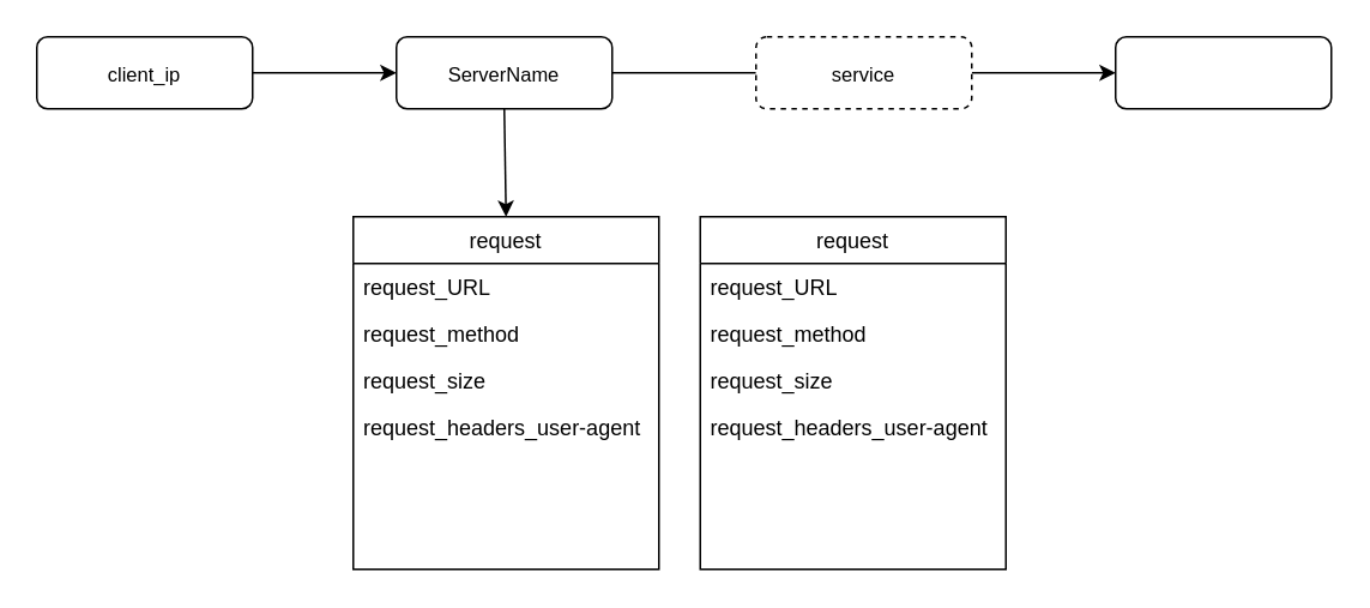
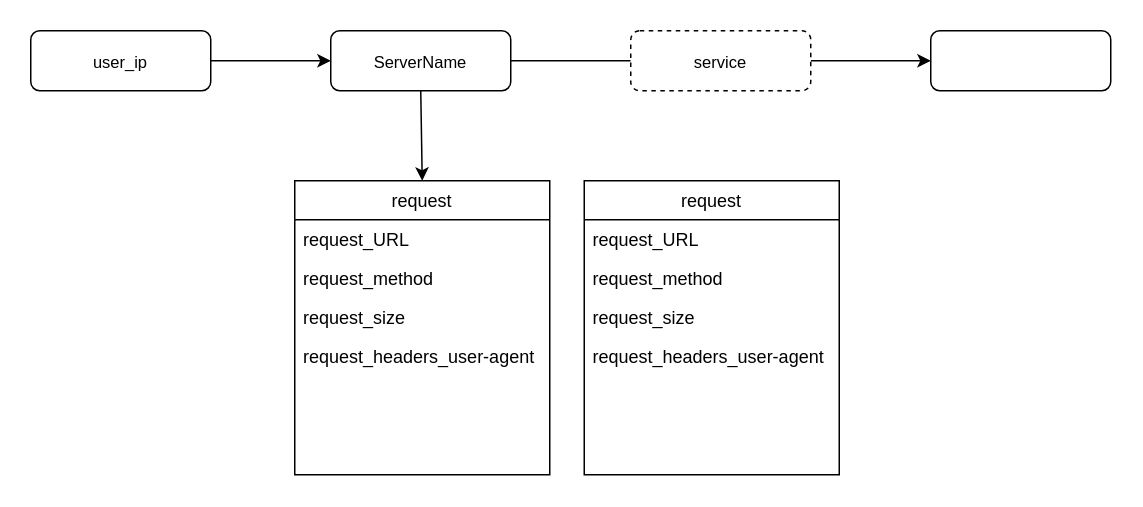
- <mxCell id="8" value="&lt;p class=&quot;p1&quot; style=&quot;margin: 0px ; font-stretch: normal ; font-size: 11px ; line-height: normal&quot;&gt;client_ip&lt;/p&gt;" style="rounded=1;whiteSpace=wrap;html=1;fontSize=12;glass=0;strokeWidth=1;shadow=0;" vertex="1" parent="1"><mxGeometry x="20" y="20" width="120" height="40" as="geometry" /></mxCell>
+ <mxCell id="8" value="&lt;p class=&quot;p1&quot; style=&quot;margin: 0px ; font-stretch: normal ; font-size: 11px ; line-height: normal&quot;&gt;user_ip&lt;/p&gt;" style="rounded=1;whiteSpace=wrap;html=1;fontSize=12;glass=0;strokeWidth=1;shadow=0;" vertex="1" parent="1"><mxGeometry x="20" y="20" width="120" height="40" as="geometry" /></mxCell>
